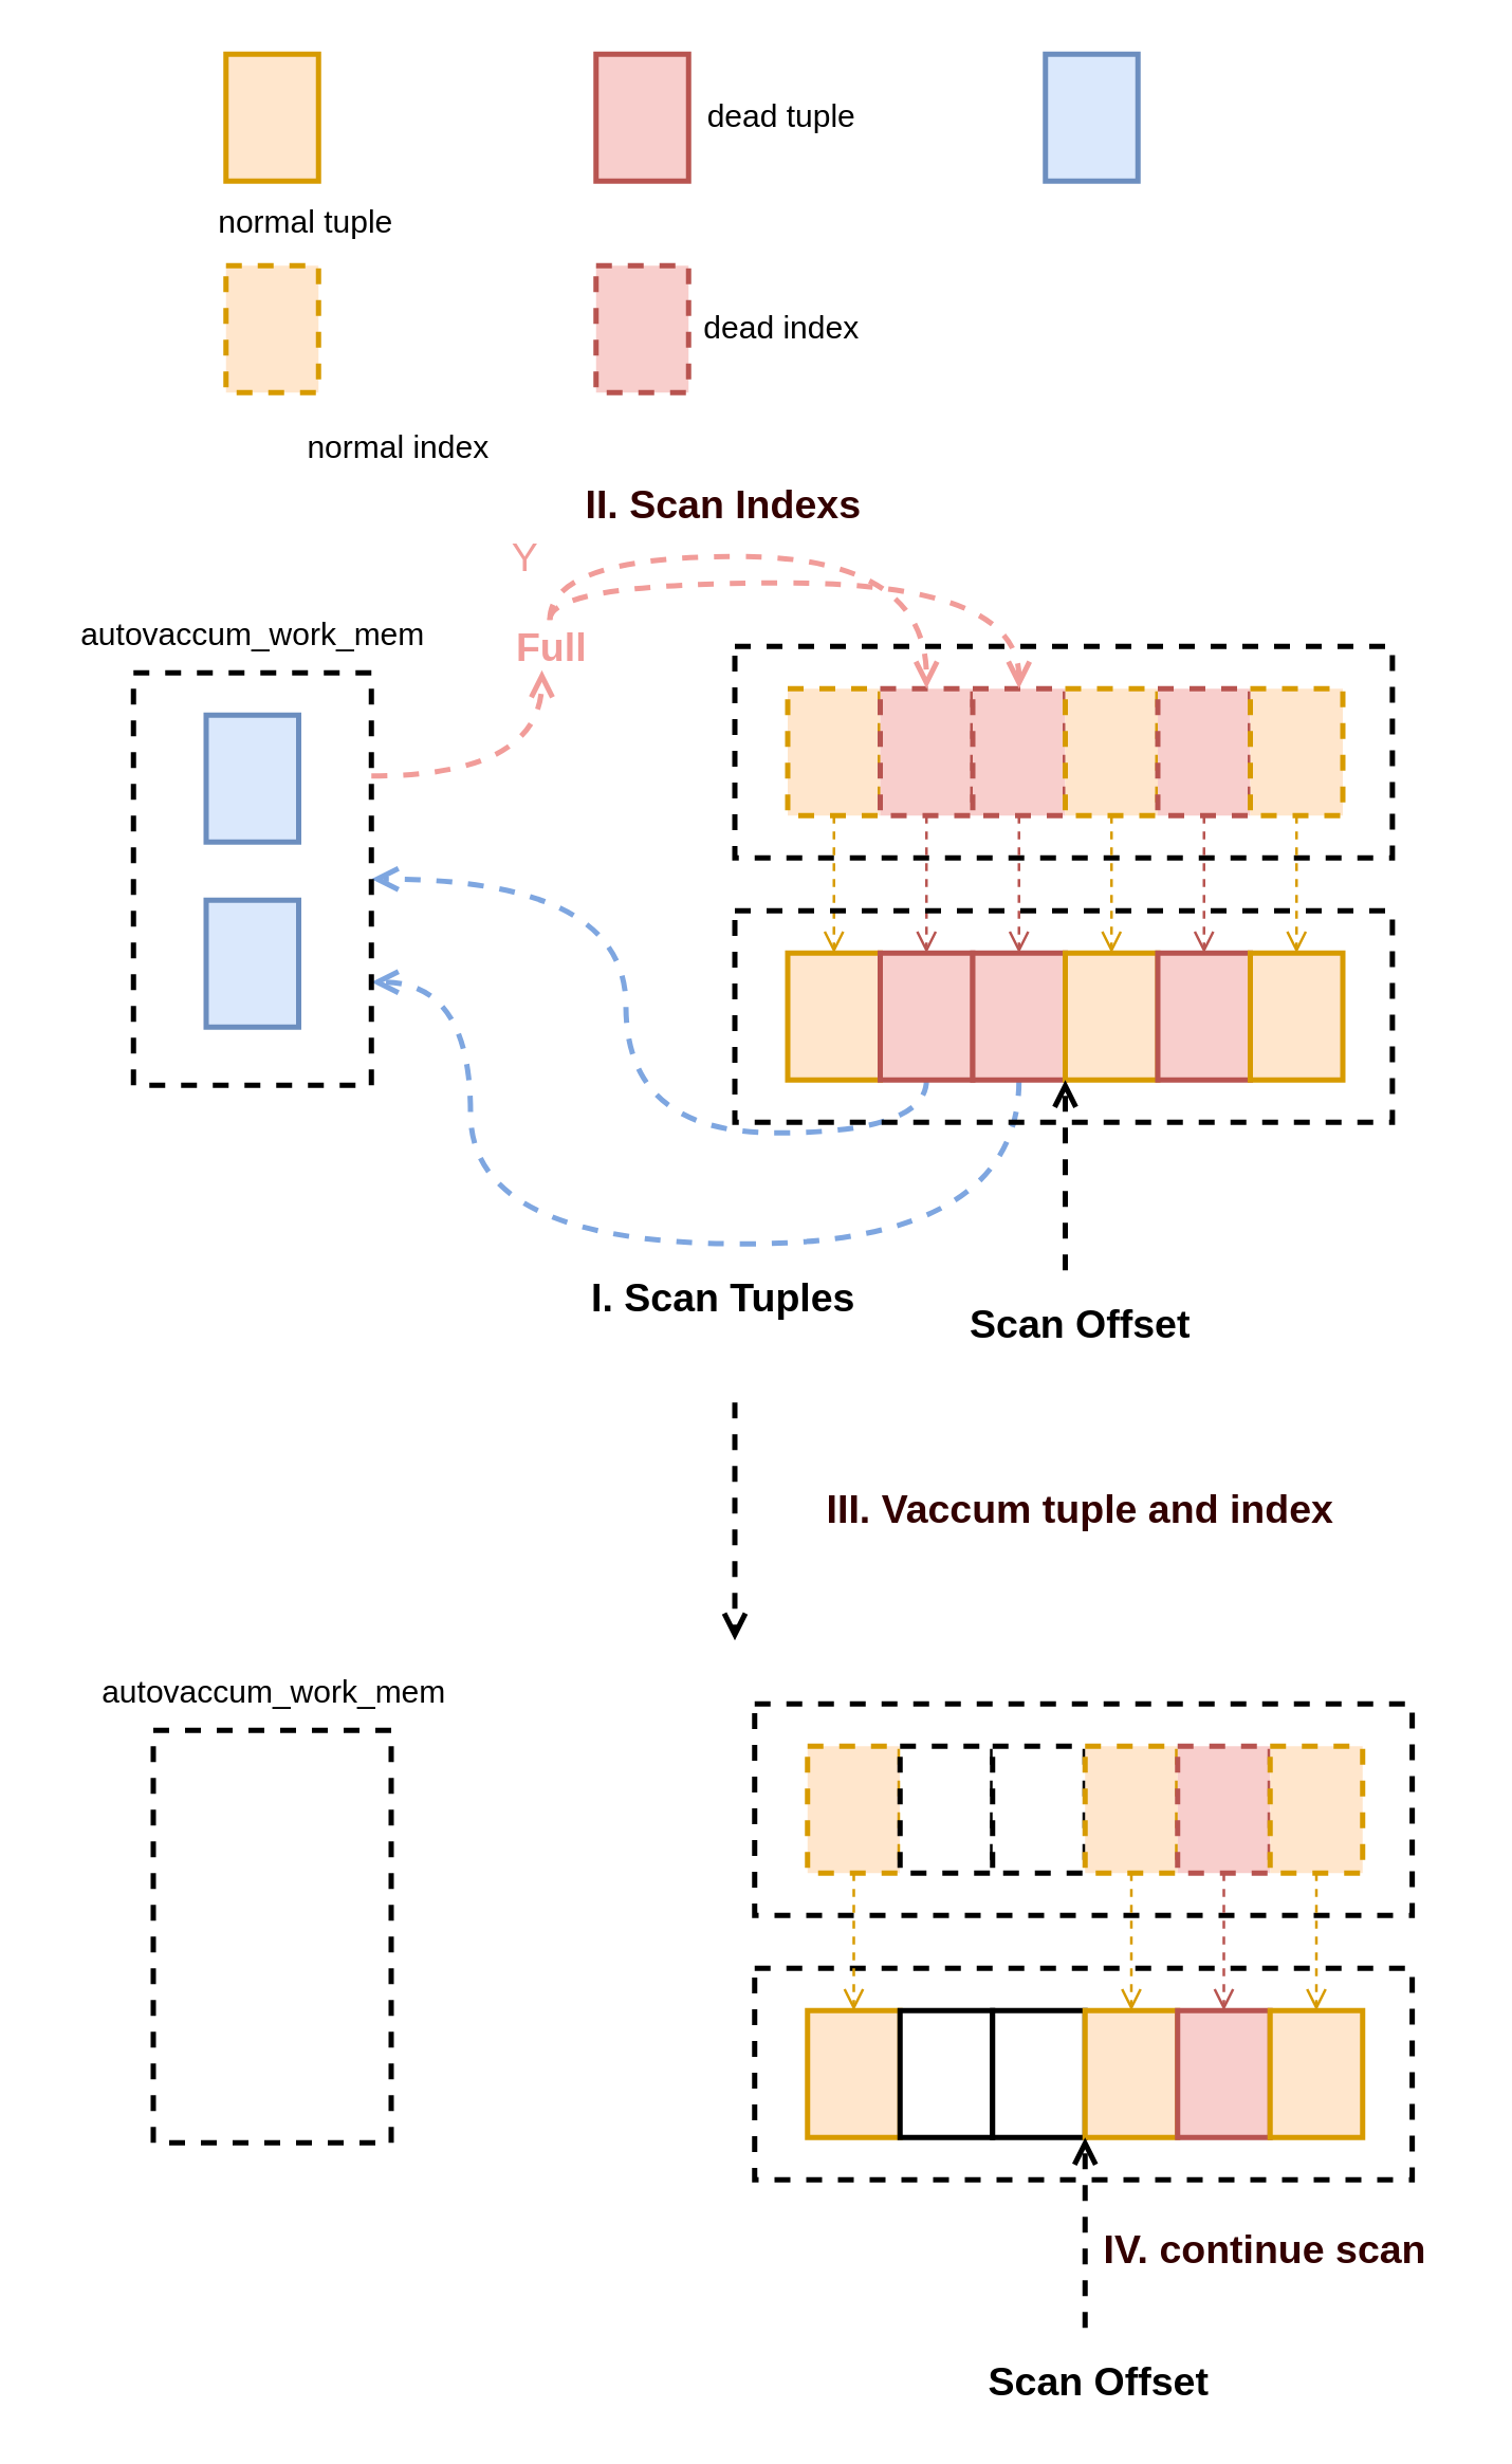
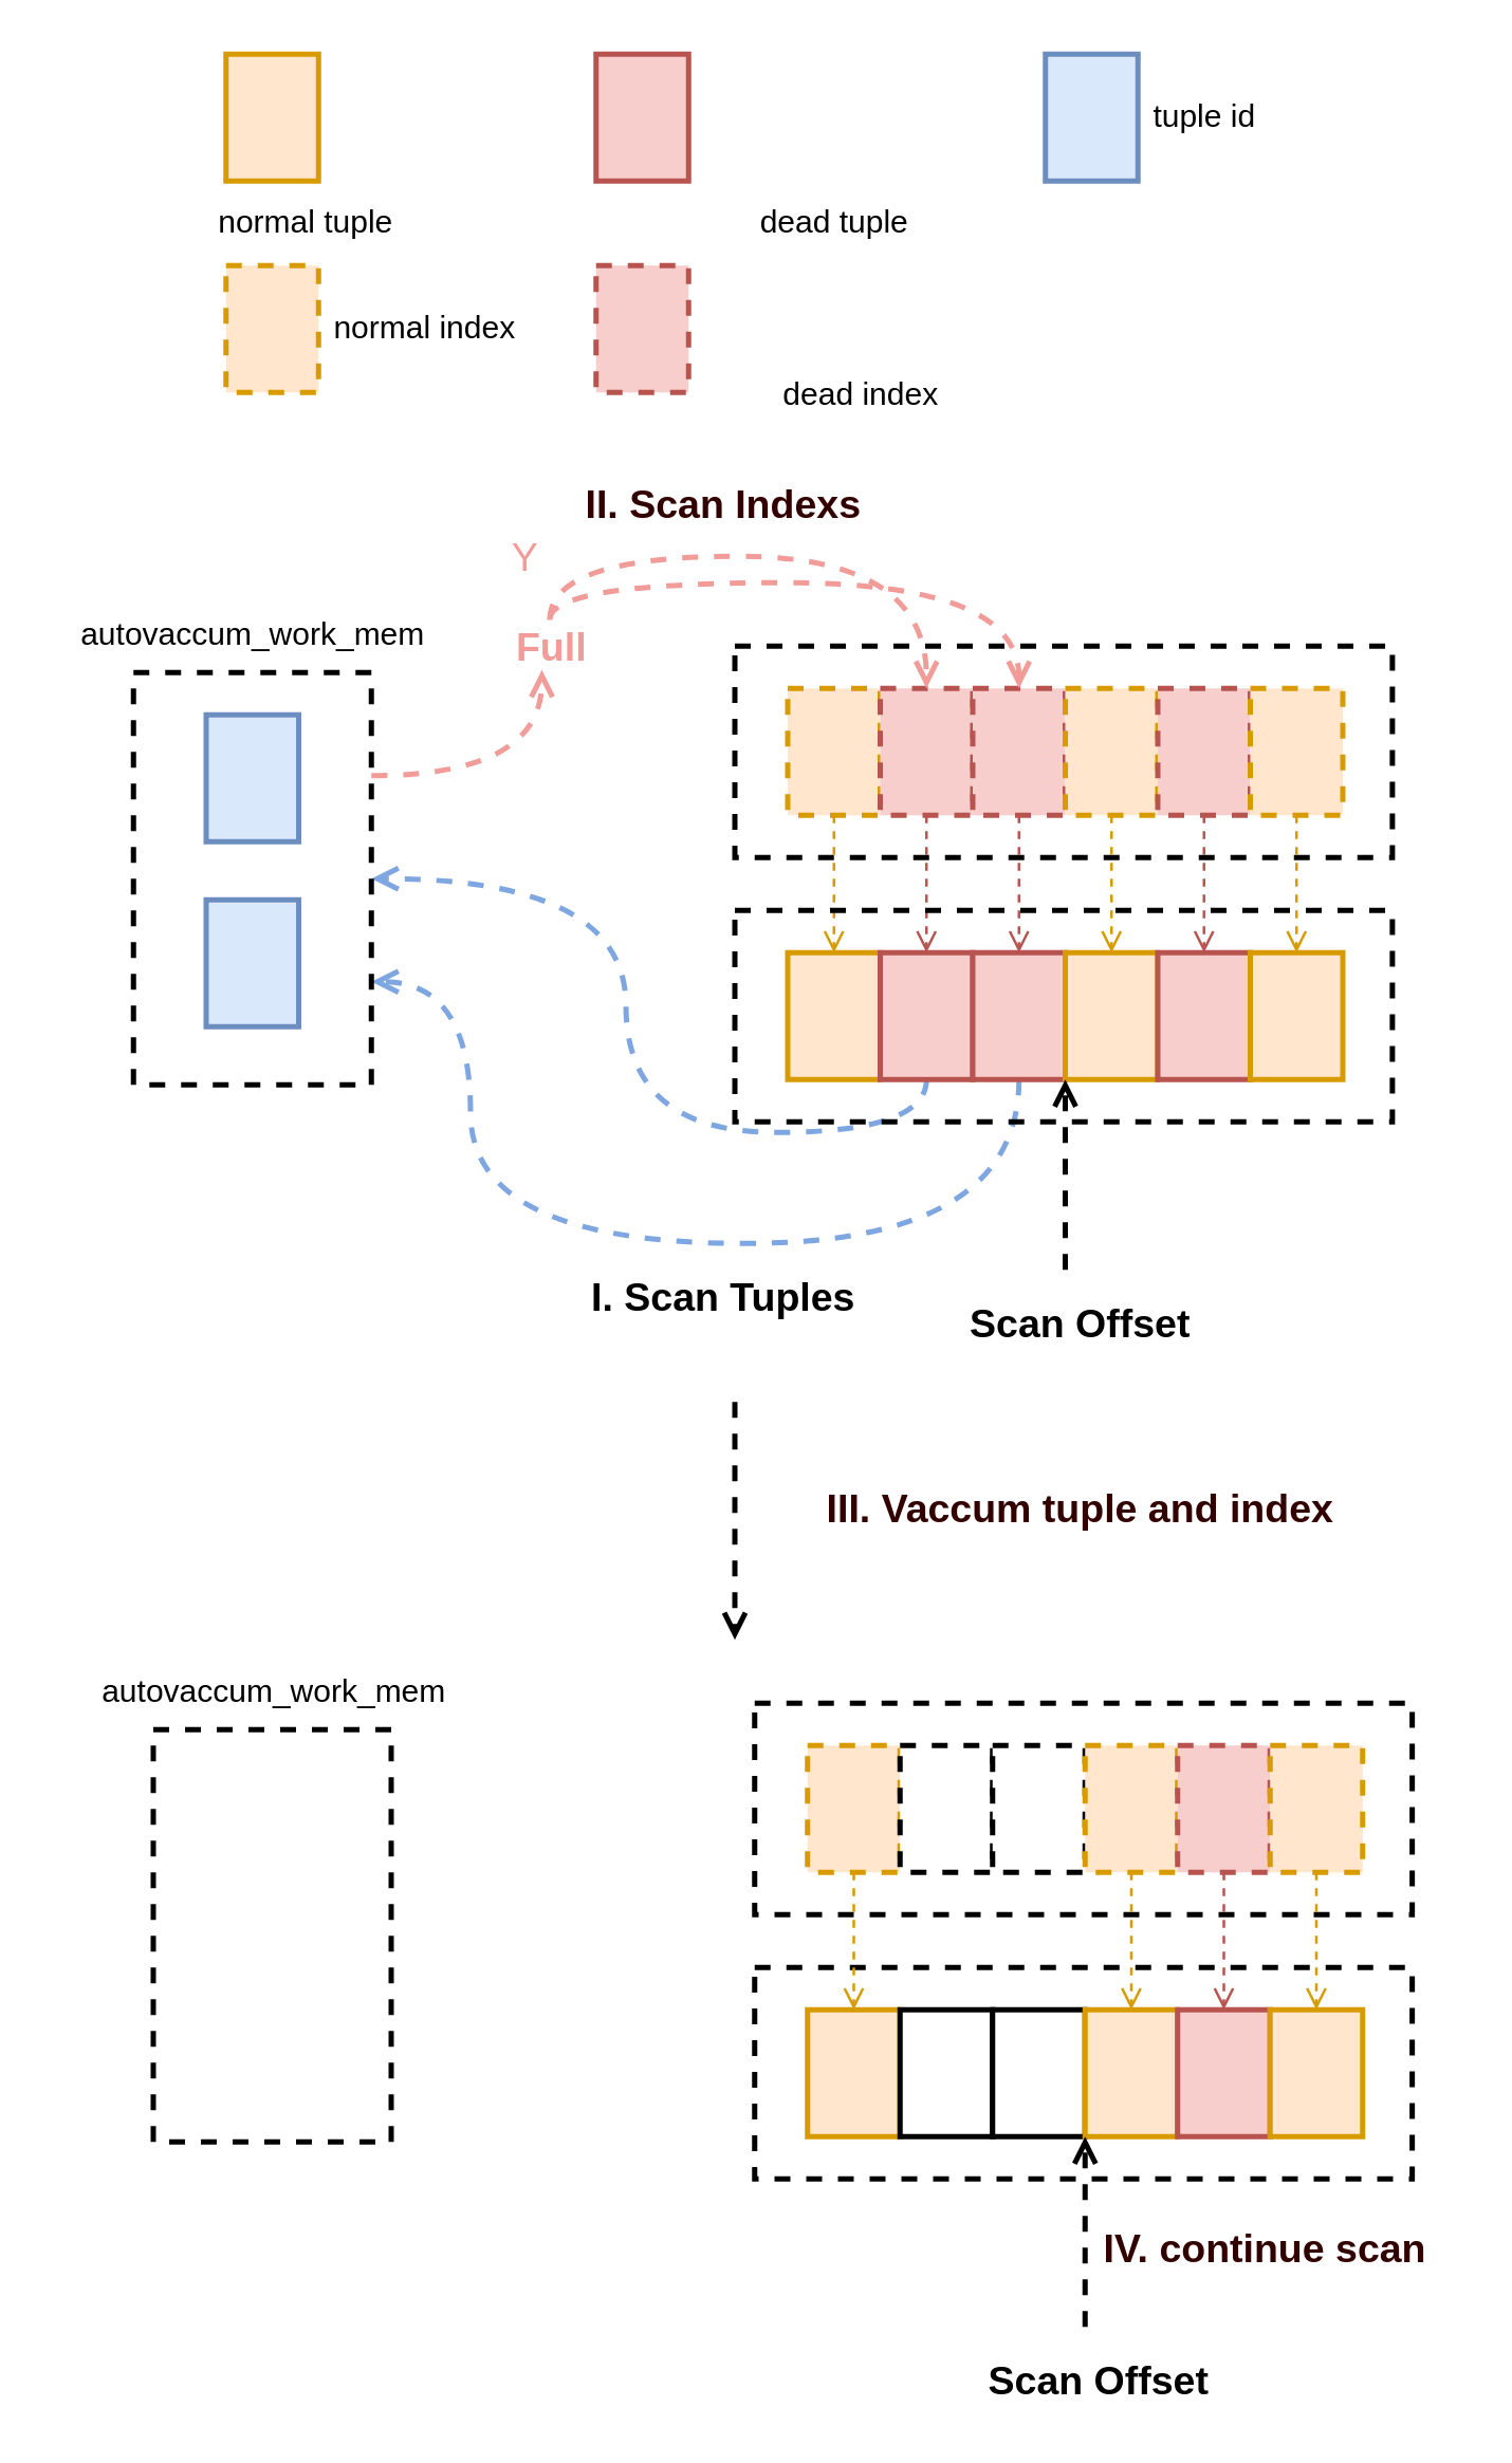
- <mxCell id="30" value="dead tuple" style="text;html=1;align=center;verticalAlign=middle;resizable=0;points=[];autosize=1;strokeColor=none;" vertex="1" parent="1"><mxGeometry x="260" y="34" width="70" height="20" as="geometry" /></mxCell>
+ <mxCell id="30" value="dead tuple" style="text;html=1;align=center;verticalAlign=middle;resizable=0;points=[];autosize=1;strokeColor=none;" vertex="1" parent="1"><mxGeometry x="280" y="74" width="70" height="20" as="geometry" /></mxCell>
+ <mxCell id="37" value="tuple id" style="text;html=1;align=center;verticalAlign=middle;resizable=0;points=[];autosize=1;strokeColor=none;" vertex="1" parent="1"><mxGeometry x="430" y="34" width="50" height="20" as="geometry" /></mxCell>
- <mxCell id="34" value="dead index" style="text;html=1;align=center;verticalAlign=middle;resizable=0;points=[];autosize=1;strokeColor=none;dashed=1;" vertex="1" parent="1"><mxGeometry x="260" y="114" width="70" height="20" as="geometry" /></mxCell>
+ <mxCell id="34" value="dead index" style="text;html=1;align=center;verticalAlign=middle;resizable=0;points=[];autosize=1;strokeColor=none;dashed=1;" vertex="1" parent="1"><mxGeometry x="290" y="139" width="70" height="20" as="geometry" /></mxCell>
- <mxCell id="35" value="normal index" style="text;html=1;align=center;verticalAlign=middle;resizable=0;points=[];autosize=1;strokeColor=none;dashed=1;" vertex="1" parent="1"><mxGeometry x="110" y="159" width="80" height="20" as="geometry" /></mxCell>
+ <mxCell id="35" value="normal index" style="text;html=1;align=center;verticalAlign=middle;resizable=0;points=[];autosize=1;strokeColor=none;dashed=1;" vertex="1" parent="1"><mxGeometry x="120" y="114" width="80" height="20" as="geometry" /></mxCell>
